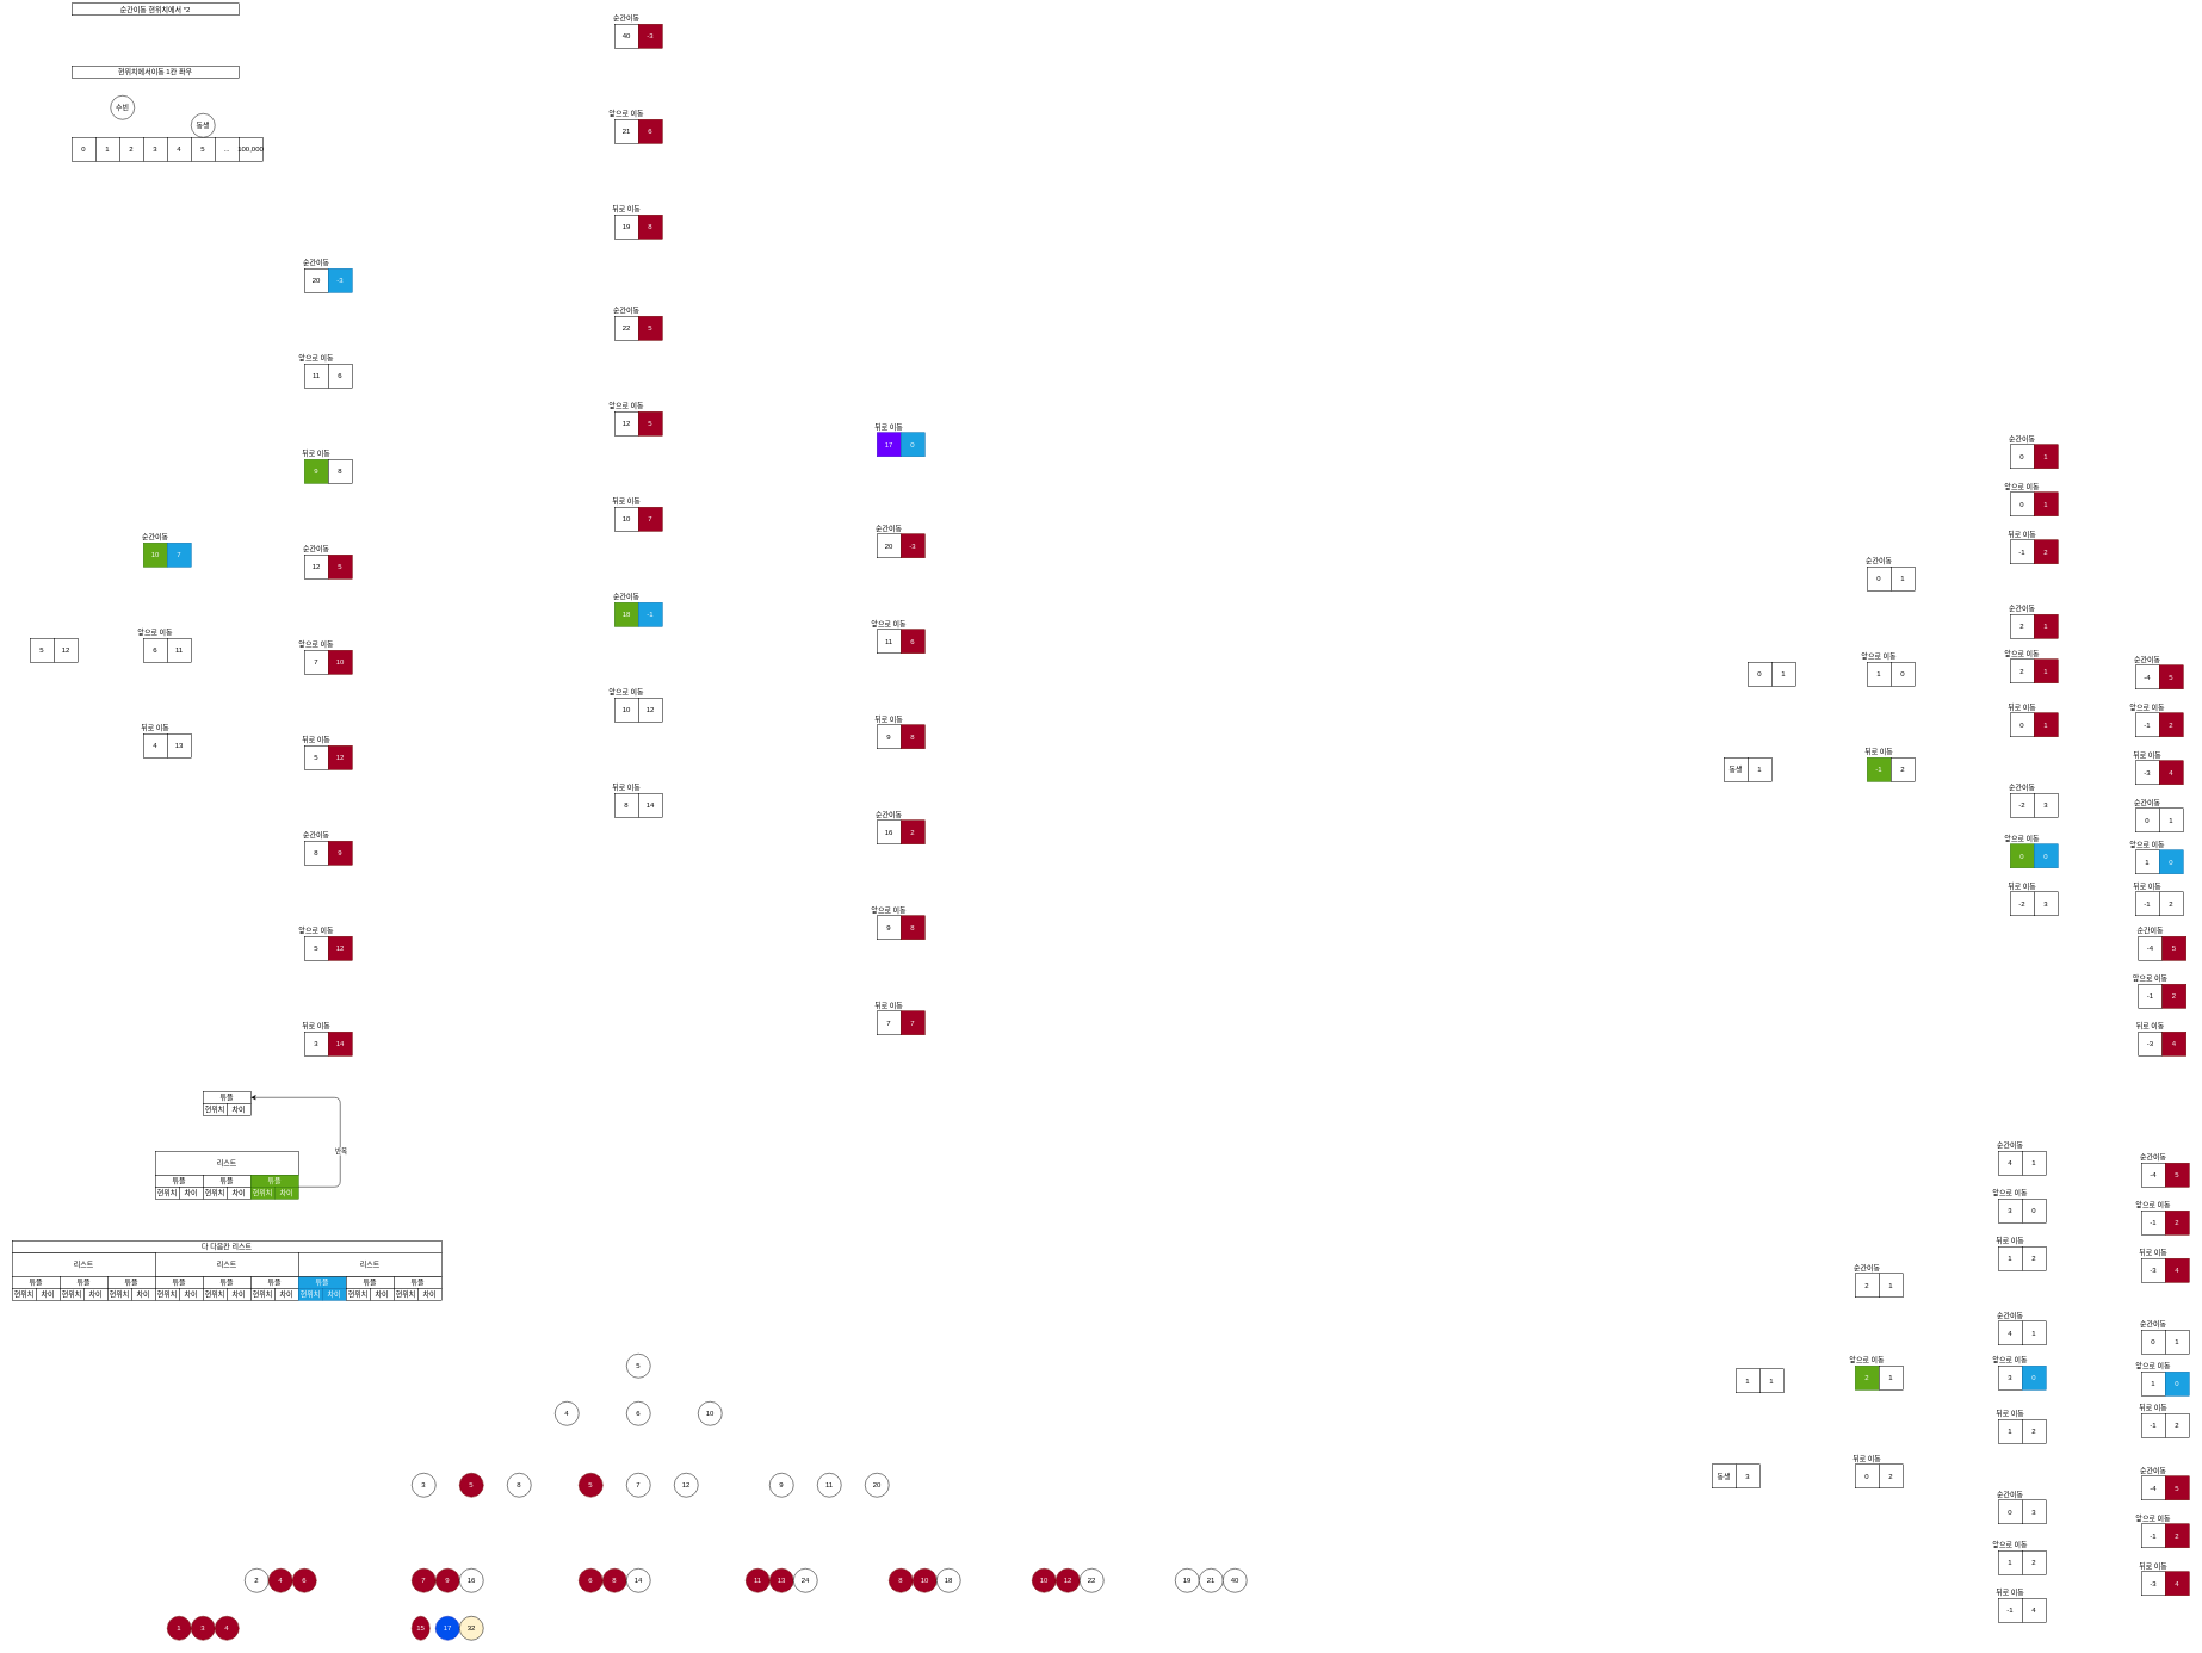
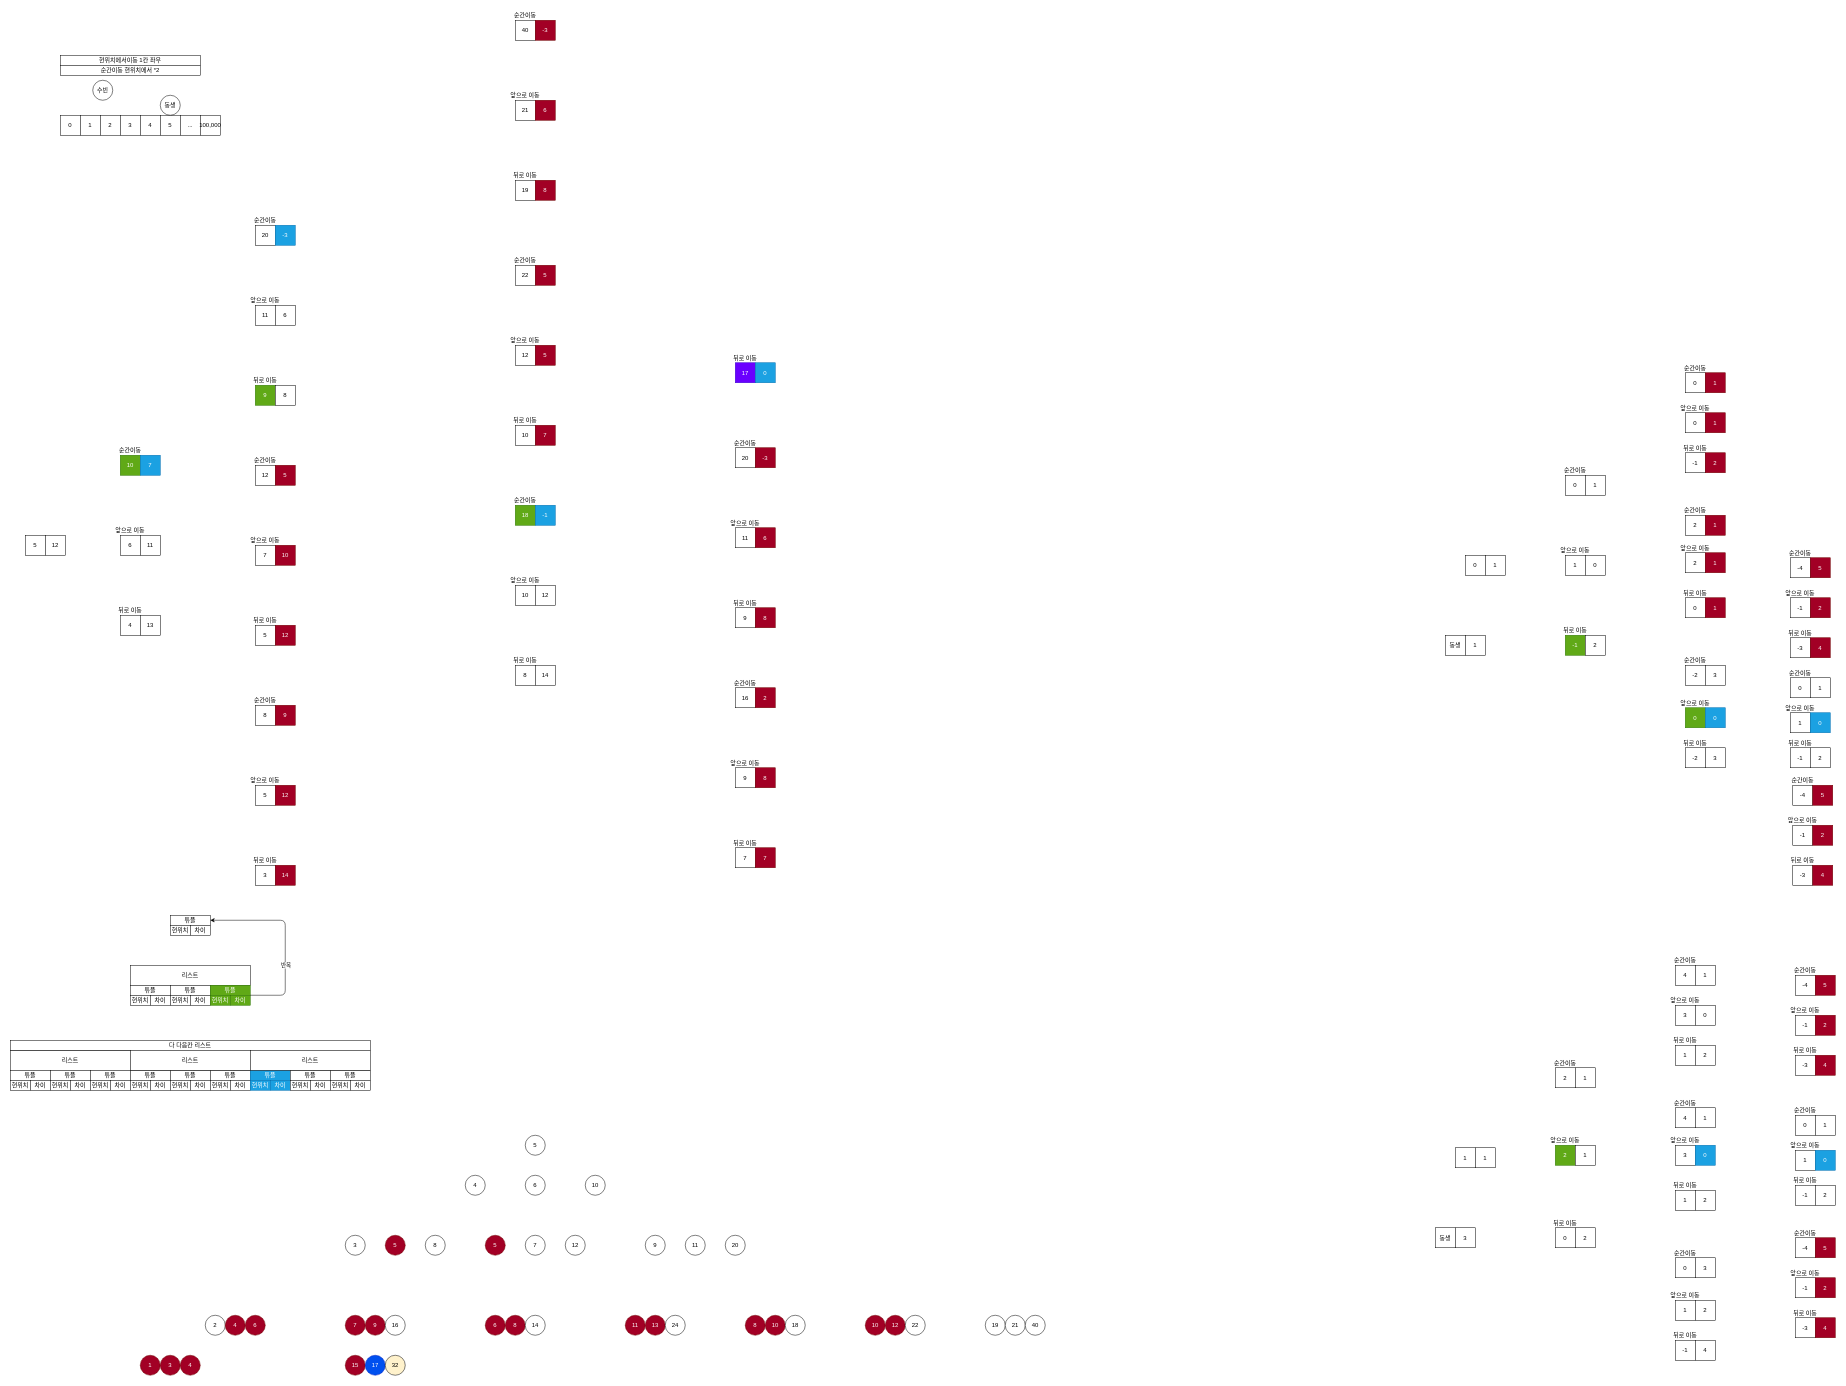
- <mxCell id="12" value="순간이동 현위치에서 *2" style="rounded=0;whiteSpace=wrap;html=1;" parent="1" vertex="1"><mxGeometry x="120" y="5" width="280" height="20" as="geometry" /></mxCell>
+ <mxCell id="12" value="순간이동 현위치에서 *2" style="rounded=0;whiteSpace=wrap;html=1;" parent="1" vertex="1"><mxGeometry x="120" y="130" width="280" height="20" as="geometry" /></mxCell>
- <mxCell id="316" value="15" style="ellipse;whiteSpace=wrap;html=1;aspect=fixed;fillColor=#a20025;strokeColor=#6F0000;fontColor=#ffffff;" vertex="1" parent="1"><mxGeometry x="690" y="2710" width="30" height="40" as="geometry" /></mxCell>
+ <mxCell id="316" value="15" style="ellipse;whiteSpace=wrap;html=1;aspect=fixed;fillColor=#a20025;strokeColor=#6F0000;fontColor=#ffffff;" vertex="1" parent="1"><mxGeometry x="690" y="2710" width="40" height="40" as="geometry" /></mxCell>
